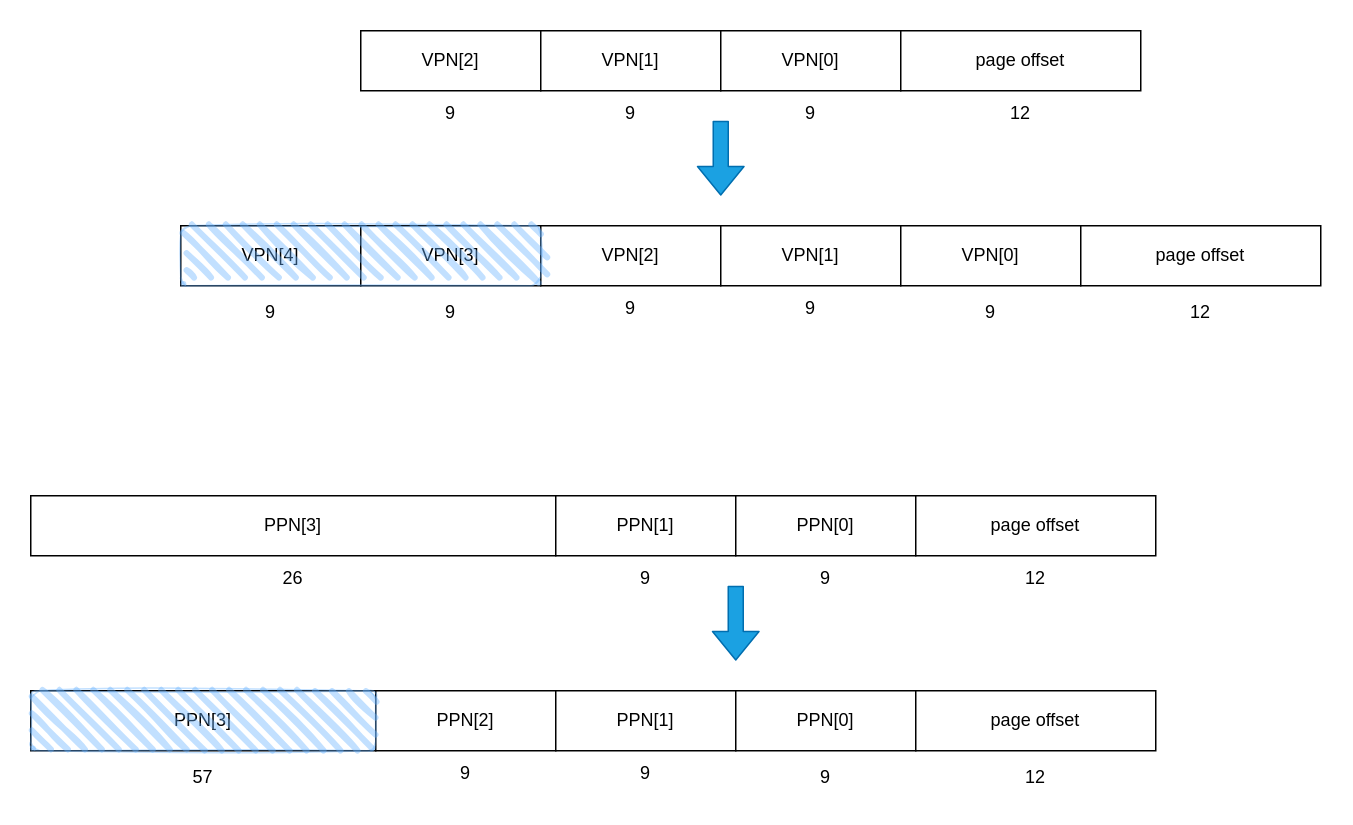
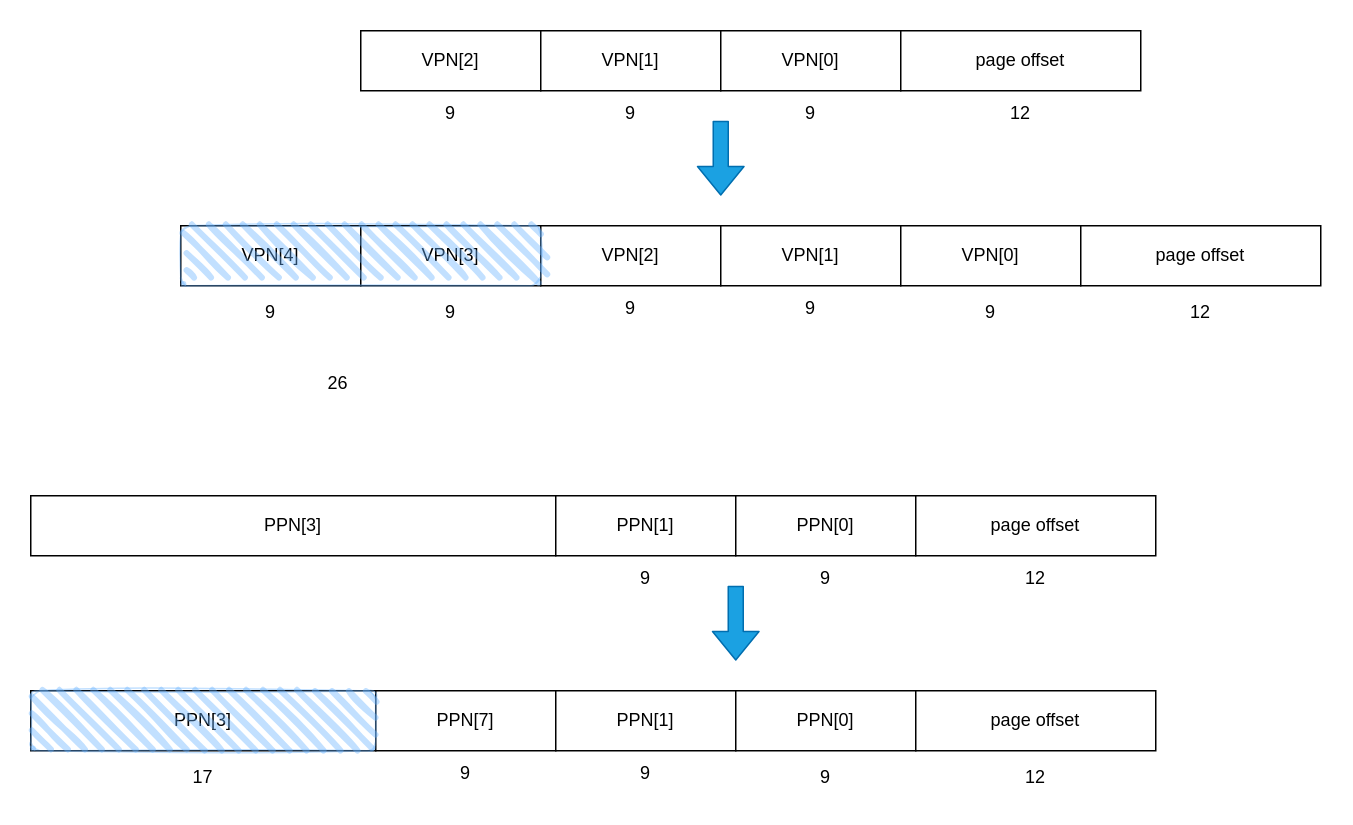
- <mxCell id="35" value="26" style="text;html=1;strokeColor=none;fillColor=none;align=center;verticalAlign=middle;whiteSpace=wrap;rounded=0;opacity=40;" vertex="1" parent="1"><mxGeometry x="175" y="375" width="40" height="20" as="geometry" /></mxCell>
+ <mxCell id="35" value="26" style="text;html=1;strokeColor=none;fillColor=none;align=center;verticalAlign=middle;whiteSpace=wrap;rounded=0;opacity=40;" vertex="1" parent="1"><mxGeometry x="205" y="245" width="40" height="20" as="geometry" /></mxCell>
- <mxCell id="29" value="&lt;span&gt;PPN[2]&lt;/span&gt;" style="rounded=0;whiteSpace=wrap;html=1;" vertex="1" parent="1"><mxGeometry x="250" y="460" width="120" height="40" as="geometry" /></mxCell>
+ <mxCell id="29" value="&lt;span&gt;PPN[7]&lt;/span&gt;" style="rounded=0;whiteSpace=wrap;html=1;" vertex="1" parent="1"><mxGeometry x="250" y="460" width="120" height="40" as="geometry" /></mxCell>
- <mxCell id="37" value="57" style="text;html=1;strokeColor=none;fillColor=none;align=center;verticalAlign=middle;whiteSpace=wrap;rounded=0;opacity=40;" vertex="1" parent="1"><mxGeometry x="115" y="508" width="40" height="20" as="geometry" /></mxCell>
+ <mxCell id="37" value="17" style="text;html=1;strokeColor=none;fillColor=none;align=center;verticalAlign=middle;whiteSpace=wrap;rounded=0;opacity=40;" vertex="1" parent="1"><mxGeometry x="115" y="508" width="40" height="20" as="geometry" /></mxCell>
